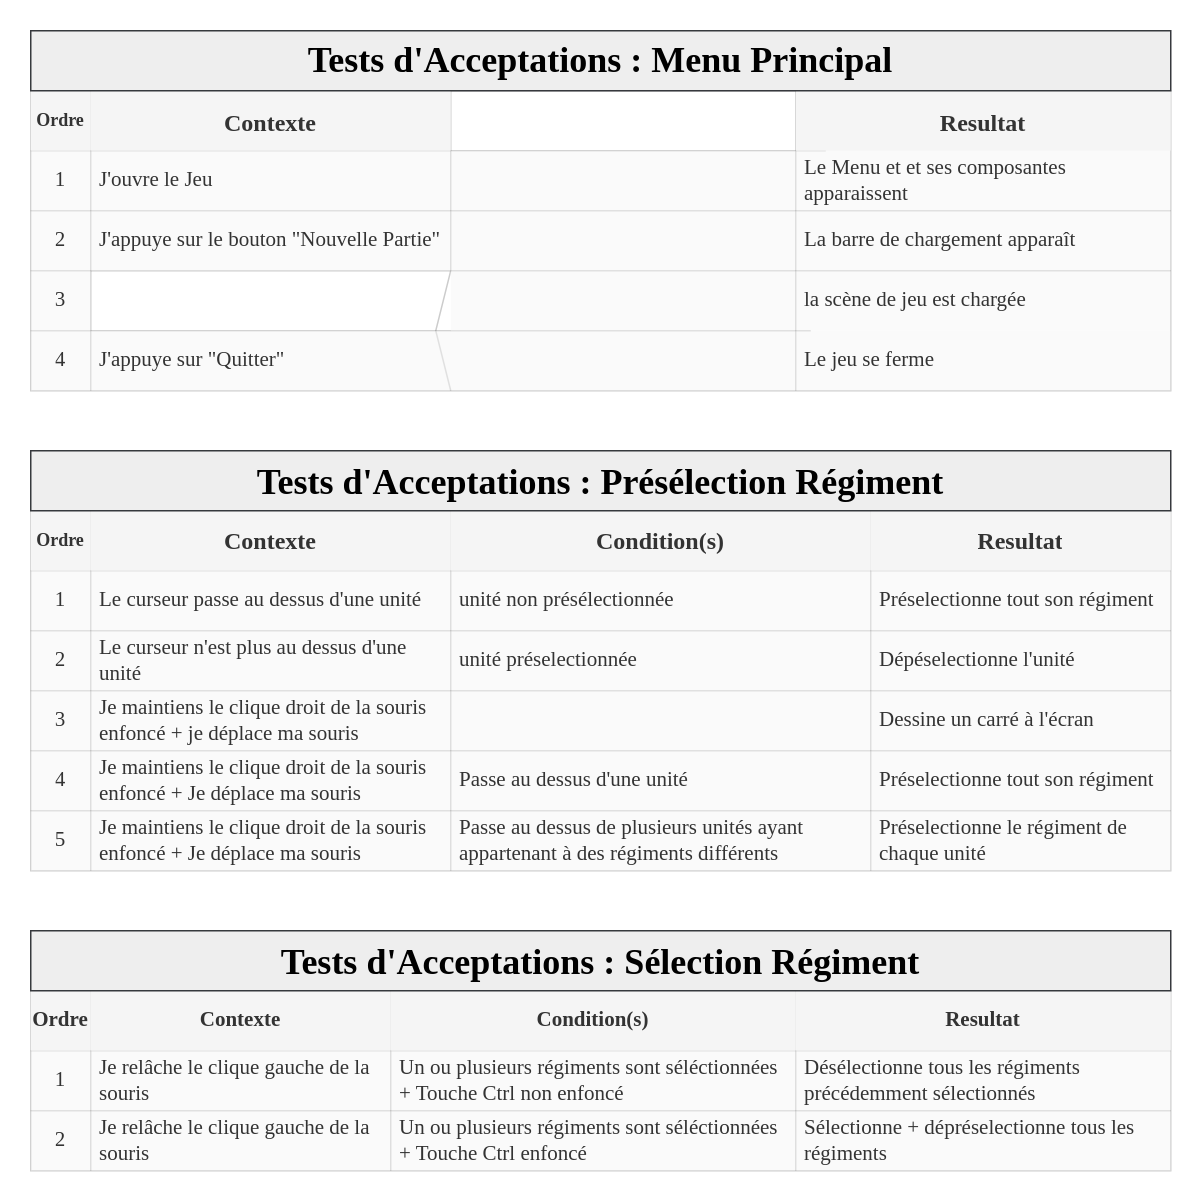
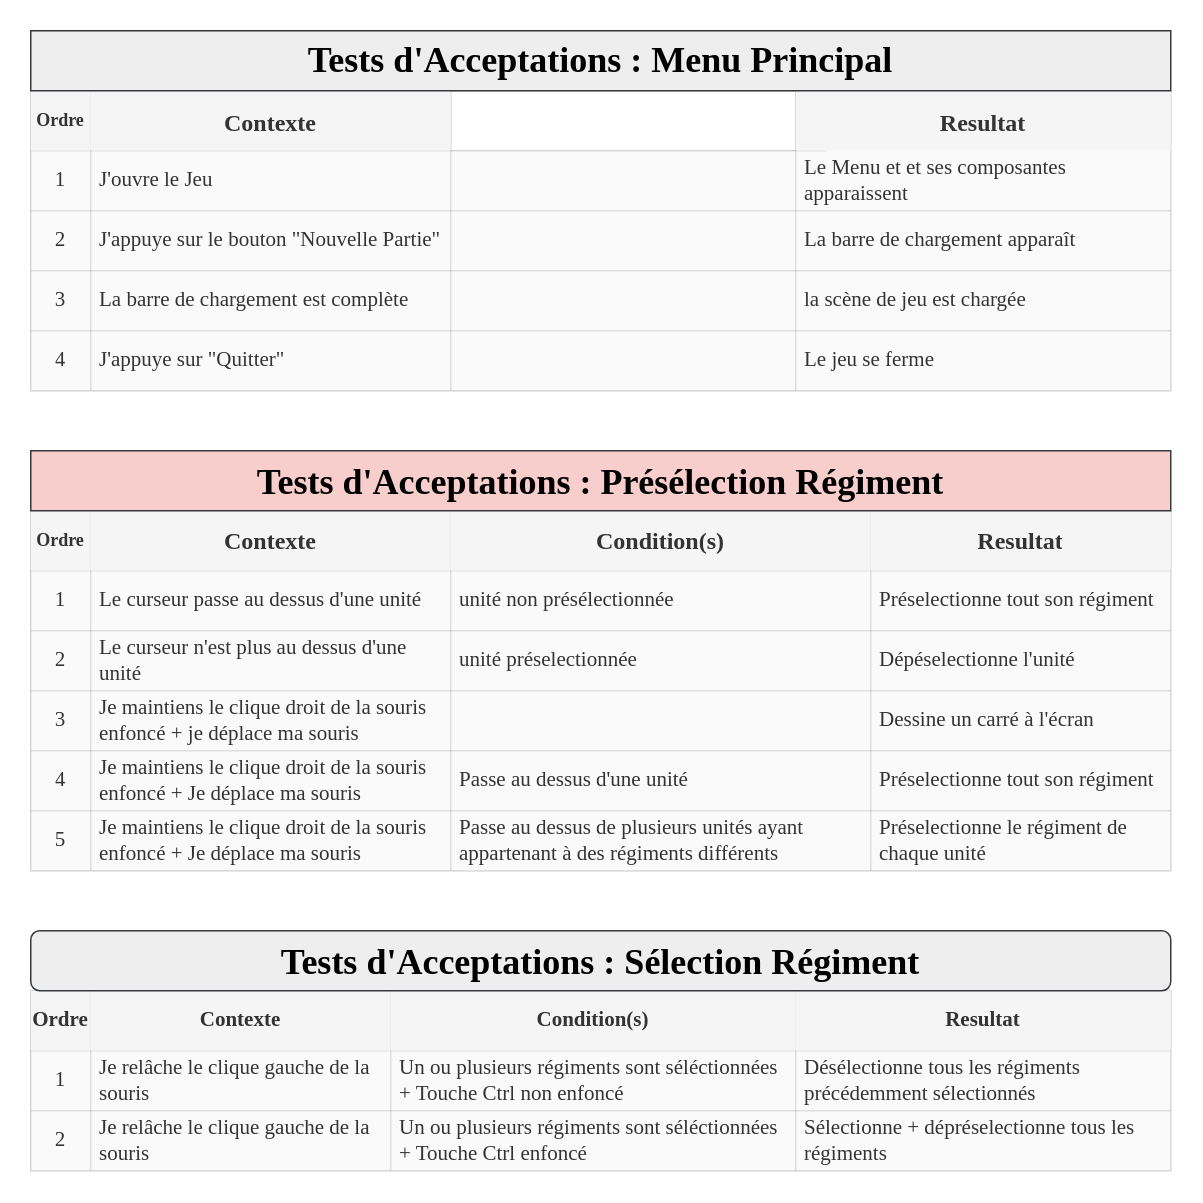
+ <mxCell id="20" value="La barre de chargement est complète" style="shape=partialRectangle;connectable=0;overflow=hidden;fillColor=#f5f5f5;top=0;left=0;bottom=0;right=0;pointerEvents=1;strokeColor=#666666;opacity=50;fontFamily=Times New Roman;fontSize=14;align=left;spacingLeft=4;fontColor=#333333;whiteSpace=wrap;html=1;" vertex="1" parent="18"><mxGeometry x="40" width="240" height="40" as="geometry"><mxRectangle width="240" height="40" as="alternateBounds" /></mxGeometry></mxCell>
- <mxCell id="60" value="Tests d&amp;#39;Acceptations : Présélection Régiment" style="rounded=0;fontFamily=Times New Roman;fontSize=24;fontStyle=1;labelBorderColor=none;labelBackgroundColor=none;fillColor=#eeeeee;strokeColor=#36393d;verticalAlign=top;whiteSpace=wrap;html=1;" vertex="1" parent="2"><mxGeometry x="20" y="300" width="760" height="40" as="geometry" /></mxCell>
+ <mxCell id="60" value="Tests d&amp;#39;Acceptations : Présélection Régiment" style="rounded=0;fontFamily=Times New Roman;fontSize=24;fontStyle=1;labelBorderColor=none;labelBackgroundColor=none;fillColor=#f8cecc;strokeColor=#36393d;verticalAlign=top;whiteSpace=wrap;html=1;" vertex="1" parent="2"><mxGeometry x="20" y="300" width="760" height="40" as="geometry" /></mxCell>
- <mxCell id="77" value="Tests d&amp;#39;Acceptations : Sélection Régiment" style="rounded=0;fontFamily=Times New Roman;fontSize=24;fontStyle=1;labelBorderColor=none;labelBackgroundColor=none;fillColor=#eeeeee;strokeColor=#36393d;verticalAlign=top;whiteSpace=wrap;html=1;" vertex="1" parent="2"><mxGeometry x="20" y="620" width="760" height="40" as="geometry" /></mxCell>
+ <mxCell id="77" value="Tests d&amp;#39;Acceptations : Sélection Régiment" style="fontFamily=Times New Roman;fontSize=24;fontStyle=1;labelBorderColor=none;labelBackgroundColor=none;fillColor=#eeeeee;strokeColor=#36393d;verticalAlign=top;whiteSpace=wrap;html=1;rounded=1;" vertex="1" parent="2"><mxGeometry x="20" y="620" width="760" height="40" as="geometry" /></mxCell>
